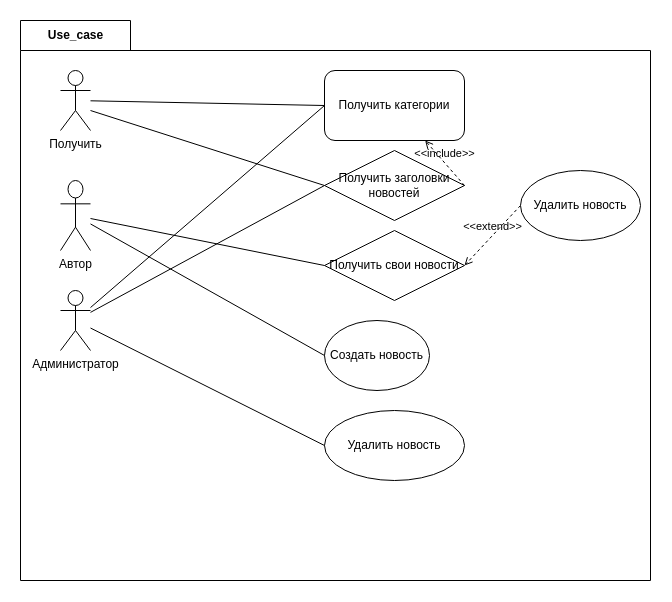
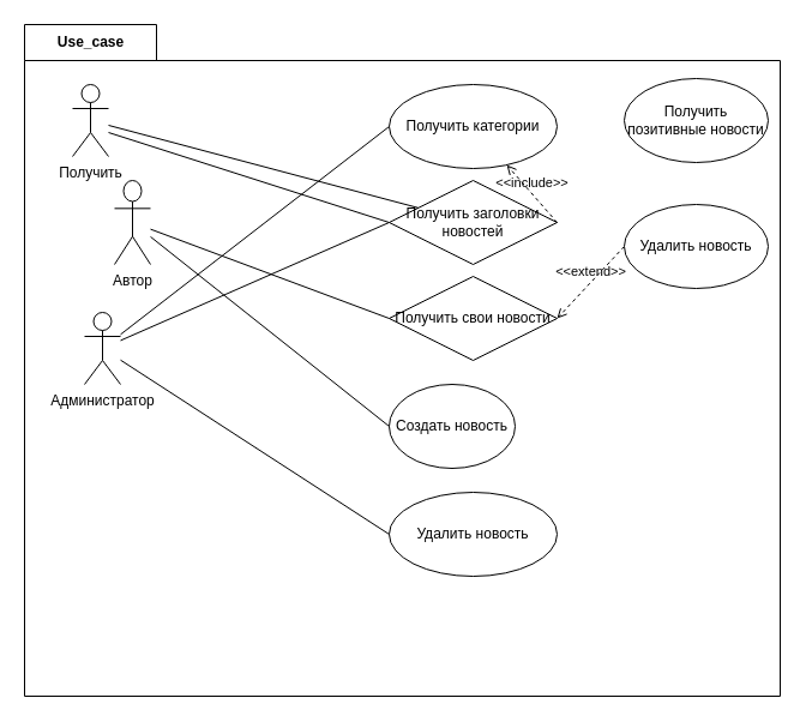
+ <mxCell id="13" value="Получить позитивные новости" style="ellipse;whiteSpace=wrap;html=1;" vertex="1" parent="2"><mxGeometry x="500" y="45" width="120" height="70" as="geometry" /></mxCell>
- <mxCell id="11" value="" style="endArrow=none;html=1;rounded=0;entryX=0;entryY=0.5;entryDx=0;entryDy=0;" edge="1" parent="2" source="3" target="6"><mxGeometry width="50" height="50" relative="1" as="geometry"><mxPoint x="90" y="80" as="sourcePoint" /><mxPoint x="120" y="50" as="targetPoint" /></mxGeometry></mxCell>
+ <mxCell id="11" value="" style="endArrow=none;html=1;rounded=0;" edge="1" parent="2" source="3" target="7"><mxGeometry width="50" height="50" relative="1" as="geometry"><mxPoint x="90" y="80" as="sourcePoint" /><mxPoint x="120" y="50" as="targetPoint" /></mxGeometry></mxCell>
- <mxCell id="6" value="Получить категории" style="whiteSpace=wrap;html=1;rounded=1;" vertex="1" parent="2"><mxGeometry x="304" y="50" width="140" height="70" as="geometry" /></mxCell>
+ <mxCell id="6" value="Получить категории" style="ellipse;whiteSpace=wrap;html=1;" vertex="1" parent="2"><mxGeometry x="304" y="50" width="140" height="70" as="geometry" /></mxCell>
- <mxCell id="4" value="Автор&lt;br&gt;" style="shape=umlActor;verticalLabelPosition=bottom;verticalAlign=top;html=1;outlineConnect=0;" vertex="1" parent="2"><mxGeometry x="40" y="160" width="30" height="70" as="geometry" /></mxCell>
+ <mxCell id="4" value="Автор&lt;br&gt;" style="shape=umlActor;verticalLabelPosition=bottom;verticalAlign=top;html=1;outlineConnect=0;" vertex="1" parent="2"><mxGeometry x="75" y="130" width="30" height="70" as="geometry" /></mxCell>
- <mxCell id="5" value="Администратор" style="shape=umlActor;verticalLabelPosition=bottom;verticalAlign=top;html=1;outlineConnect=0;" vertex="1" parent="2"><mxGeometry x="40" y="270" width="30" height="60" as="geometry" /></mxCell>
+ <mxCell id="5" value="Администратор" style="shape=umlActor;verticalLabelPosition=bottom;verticalAlign=top;html=1;outlineConnect=0;" vertex="1" parent="2"><mxGeometry x="50" y="240" width="30" height="60" as="geometry" /></mxCell>
